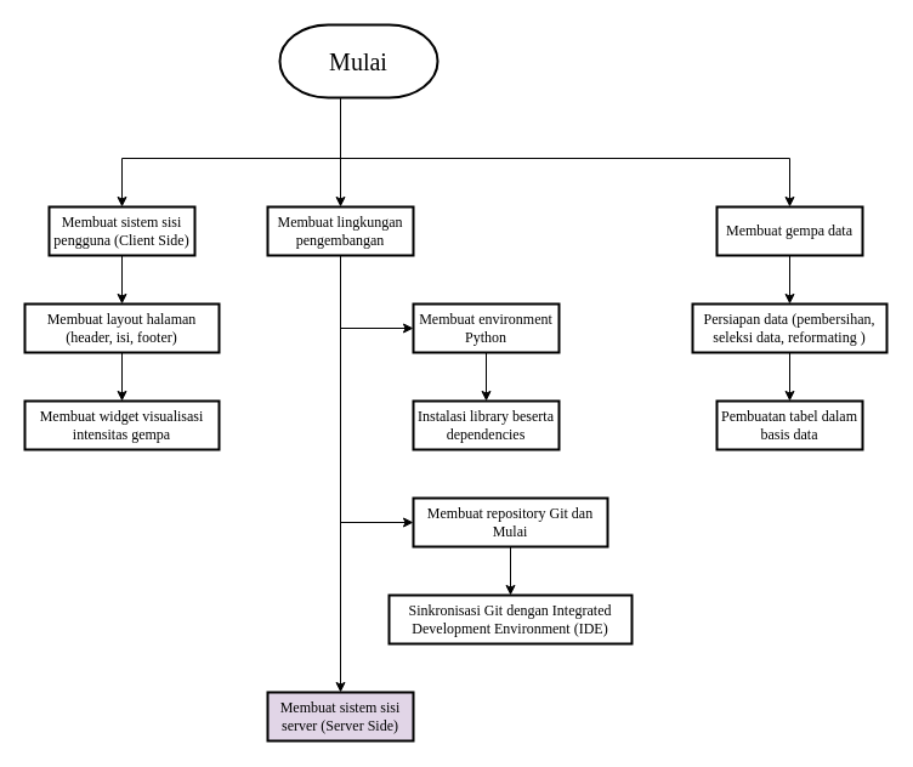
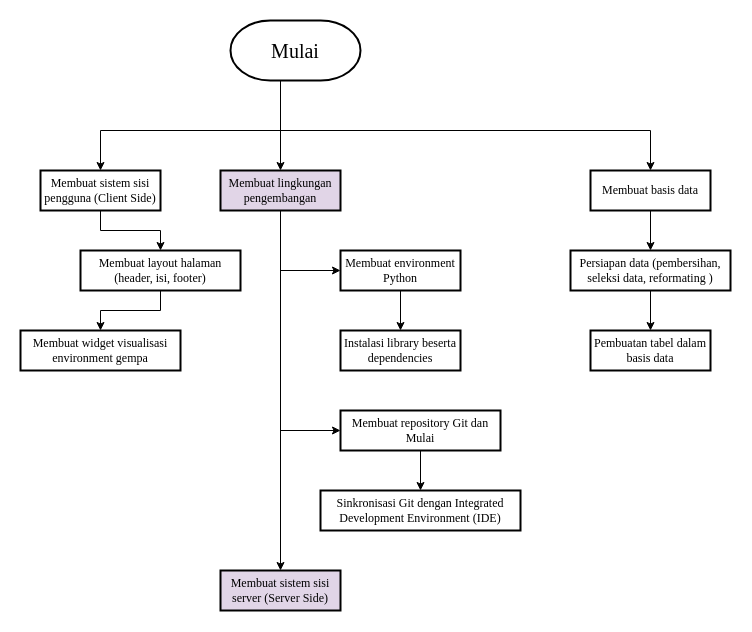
- <mxCell id="11" value="&lt;font style=&quot;font-size: 12px&quot;&gt;Membuat lingkungan pengembangan&lt;/font&gt;" style="whiteSpace=wrap;html=1;fontSize=12;fontFamily=Times New Roman;strokeWidth=2;horizontal=1;" vertex="1" parent="1"><mxGeometry x="220" y="170" width="120" height="40" as="geometry" /></mxCell>
+ <mxCell id="11" value="&lt;font style=&quot;font-size: 12px&quot;&gt;Membuat lingkungan pengembangan&lt;/font&gt;" style="whiteSpace=wrap;html=1;fontSize=12;fontFamily=Times New Roman;strokeWidth=2;horizontal=1;fillColor=#e1d5e7;" vertex="1" parent="1"><mxGeometry x="220" y="170" width="120" height="40" as="geometry" /></mxCell>
- <mxCell id="7" value="Membuat gempa data" style="whiteSpace=wrap;html=1;fontSize=12;fontFamily=Times New Roman;strokeWidth=2;" vertex="1" parent="1"><mxGeometry x="590" y="170" width="120" height="40" as="geometry" /></mxCell>
+ <mxCell id="7" value="Membuat basis data" style="whiteSpace=wrap;html=1;fontSize=12;fontFamily=Times New Roman;strokeWidth=2;" vertex="1" parent="1"><mxGeometry x="590" y="170" width="120" height="40" as="geometry" /></mxCell>
- <mxCell id="22" value="Membuat layout halaman (header, isi, footer)" style="whiteSpace=wrap;html=1;fontFamily=Times New Roman;strokeWidth=2;" vertex="1" parent="1"><mxGeometry x="20" y="250" width="160" height="40" as="geometry" /></mxCell>
+ <mxCell id="22" value="Membuat layout halaman (header, isi, footer)" style="whiteSpace=wrap;html=1;fontFamily=Times New Roman;strokeWidth=2;" vertex="1" parent="1"><mxGeometry x="80" y="250" width="160" height="40" as="geometry" /></mxCell>
- <mxCell id="23" value="Membuat widget visualisasi intensitas gempa" style="whiteSpace=wrap;html=1;fontFamily=Times New Roman;strokeWidth=2;" vertex="1" parent="1"><mxGeometry x="20" y="330" width="160" height="40" as="geometry" /></mxCell>
+ <mxCell id="23" value="Membuat widget visualisasi environment gempa" style="whiteSpace=wrap;html=1;fontFamily=Times New Roman;strokeWidth=2;" vertex="1" parent="1"><mxGeometry x="20" y="330" width="160" height="40" as="geometry" /></mxCell>
